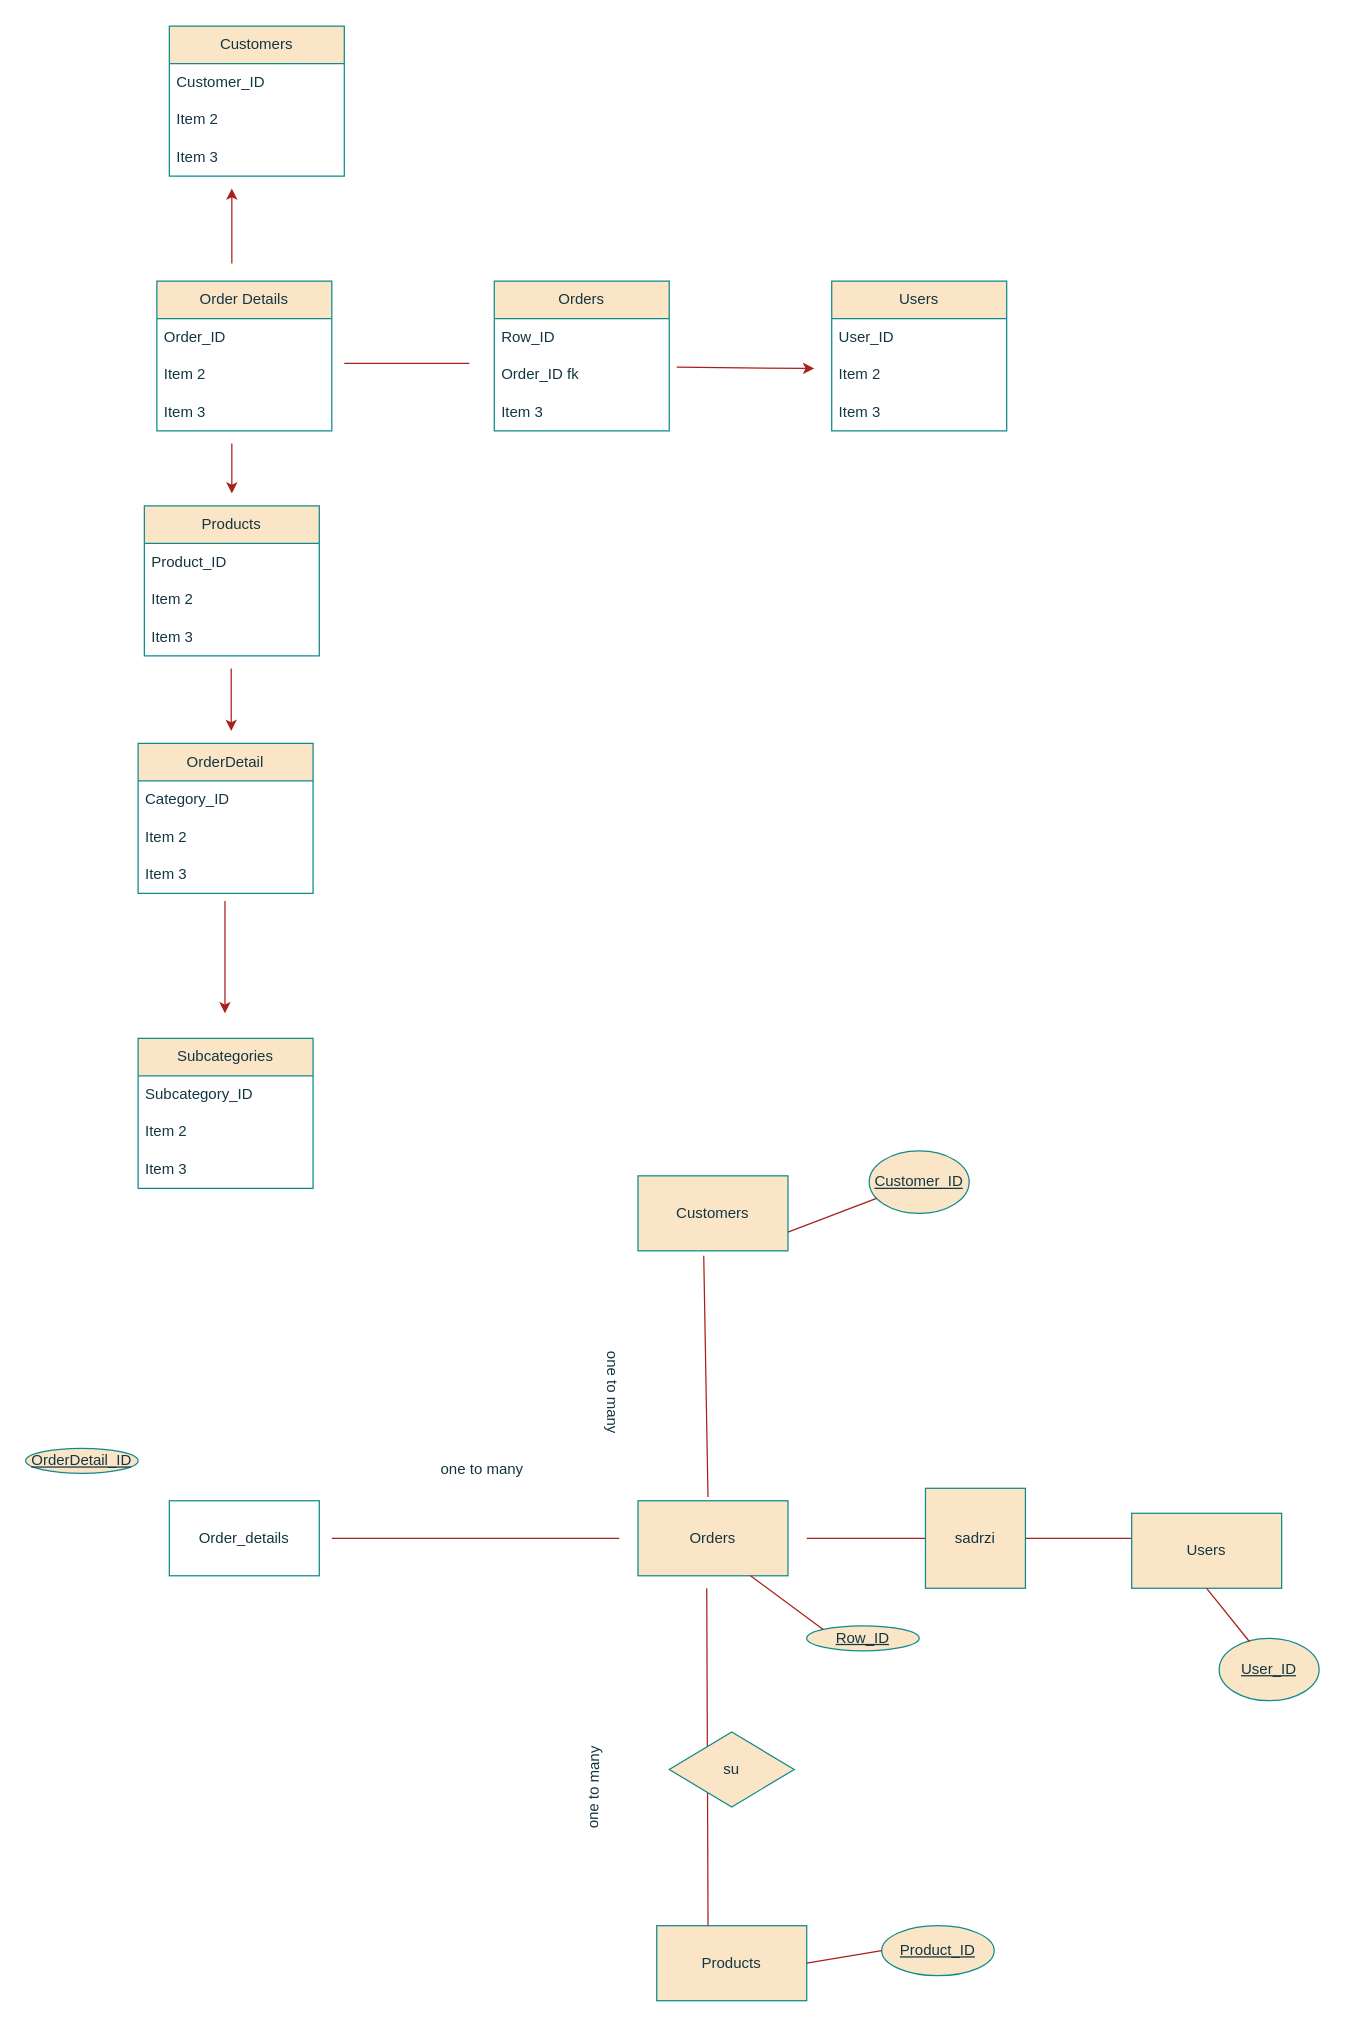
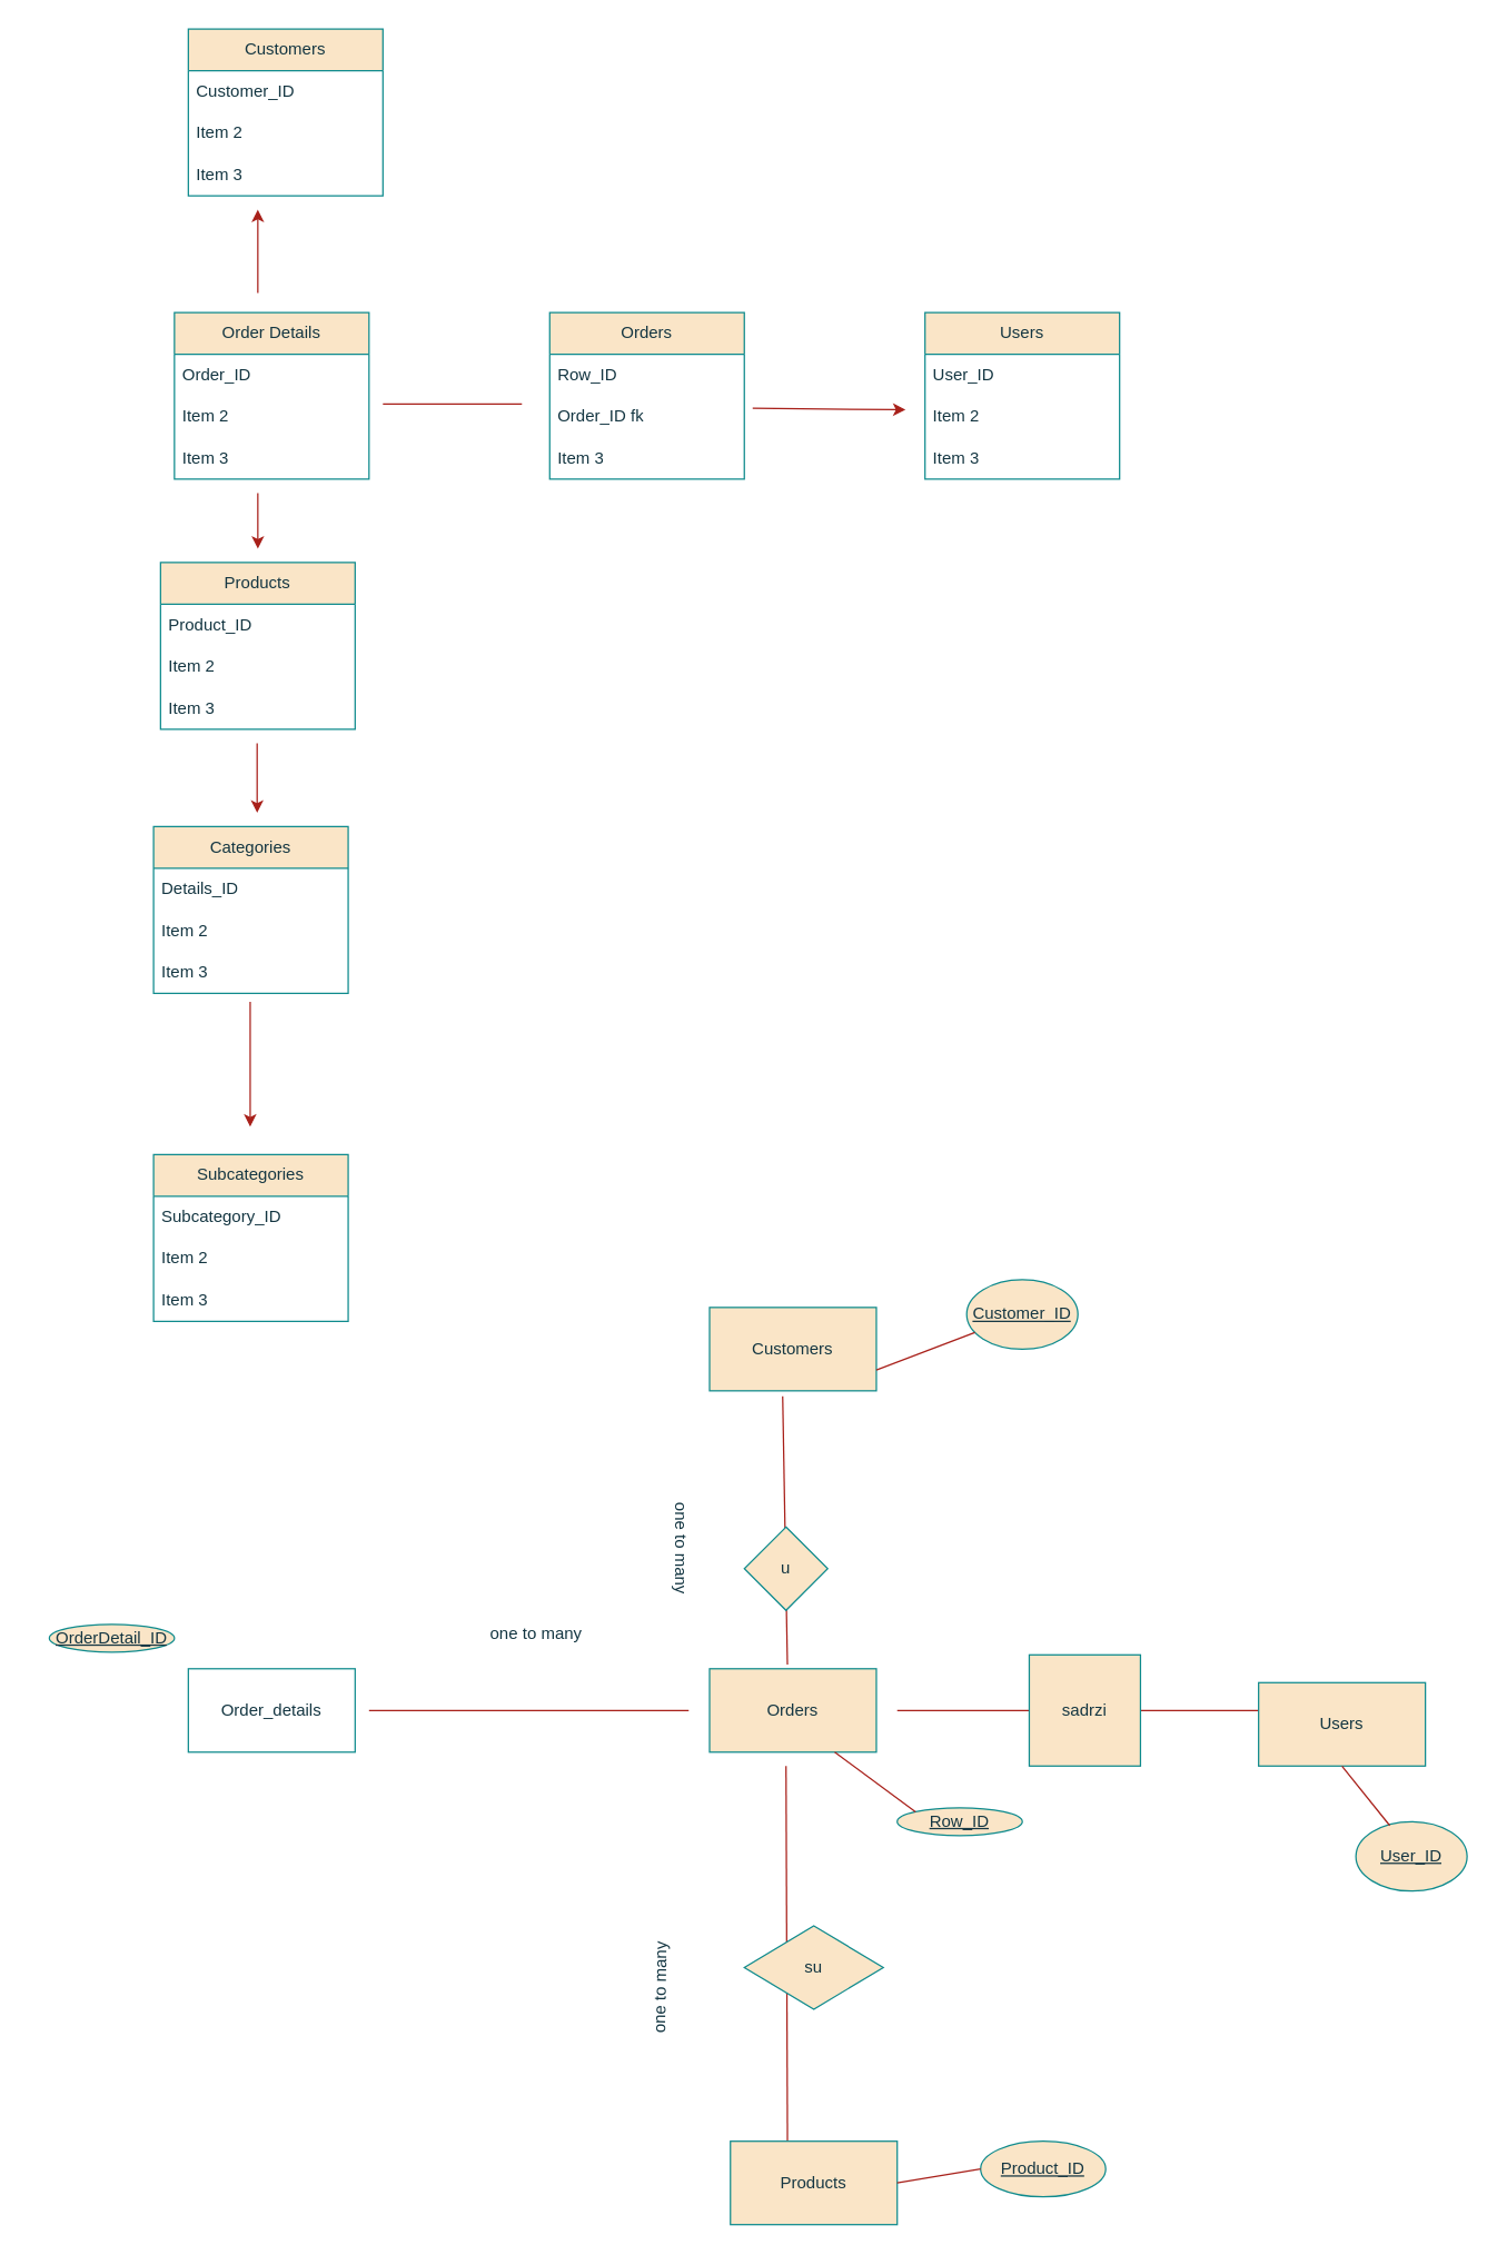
- <mxCell id="22" value="OrderDetail" style="swimlane;fontStyle=0;childLayout=stackLayout;horizontal=1;startSize=30;horizontalStack=0;resizeParent=1;resizeParentMax=0;resizeLast=0;collapsible=1;marginBottom=0;whiteSpace=wrap;html=1;labelBackgroundColor=none;fillColor=#FAE5C7;strokeColor=#0F8B8D;fontColor=#143642;" parent="1" vertex="1"><mxGeometry x="110" y="594" width="140" height="120" as="geometry" /></mxCell>
+ <mxCell id="22" value="Categories" style="swimlane;fontStyle=0;childLayout=stackLayout;horizontal=1;startSize=30;horizontalStack=0;resizeParent=1;resizeParentMax=0;resizeLast=0;collapsible=1;marginBottom=0;whiteSpace=wrap;html=1;labelBackgroundColor=none;fillColor=#FAE5C7;strokeColor=#0F8B8D;fontColor=#143642;" parent="1" vertex="1"><mxGeometry x="110" y="594" width="140" height="120" as="geometry" /></mxCell>
- <mxCell id="23" value="Category_ID" style="text;strokeColor=none;fillColor=none;align=left;verticalAlign=middle;spacingLeft=4;spacingRight=4;overflow=hidden;points=[[0,0.5],[1,0.5]];portConstraint=eastwest;rotatable=0;whiteSpace=wrap;html=1;labelBackgroundColor=none;fontColor=#143642;" parent="22" vertex="1"><mxGeometry y="30" width="140" height="30" as="geometry" /></mxCell>
+ <mxCell id="23" value="Details_ID" style="text;strokeColor=none;fillColor=none;align=left;verticalAlign=middle;spacingLeft=4;spacingRight=4;overflow=hidden;points=[[0,0.5],[1,0.5]];portConstraint=eastwest;rotatable=0;whiteSpace=wrap;html=1;labelBackgroundColor=none;fontColor=#143642;" parent="22" vertex="1"><mxGeometry y="30" width="140" height="30" as="geometry" /></mxCell>
+ <mxCell id="49" value="u" style="rhombus;whiteSpace=wrap;html=1;strokeColor=#0F8B8D;fontColor=#143642;fillColor=#FAE5C7;" parent="1" vertex="1"><mxGeometry x="535" y="1098" width="60" height="60" as="geometry" /></mxCell>
- <mxCell id="38" value="&lt;u&gt;OrderDetail_ID&lt;/u&gt;" style="ellipse;whiteSpace=wrap;html=1;strokeColor=#0F8B8D;fontColor=#143642;fillColor=#FAE5C7;" parent="1" vertex="1"><mxGeometry x="20" y="1158" width="90" height="20" as="geometry" /></mxCell>
+ <mxCell id="38" value="&lt;u&gt;OrderDetail_ID&lt;/u&gt;" style="ellipse;whiteSpace=wrap;html=1;strokeColor=#0F8B8D;fontColor=#143642;fillColor=#FAE5C7;" parent="1" vertex="1"><mxGeometry x="35" y="1168" width="90" height="20" as="geometry" /></mxCell>
